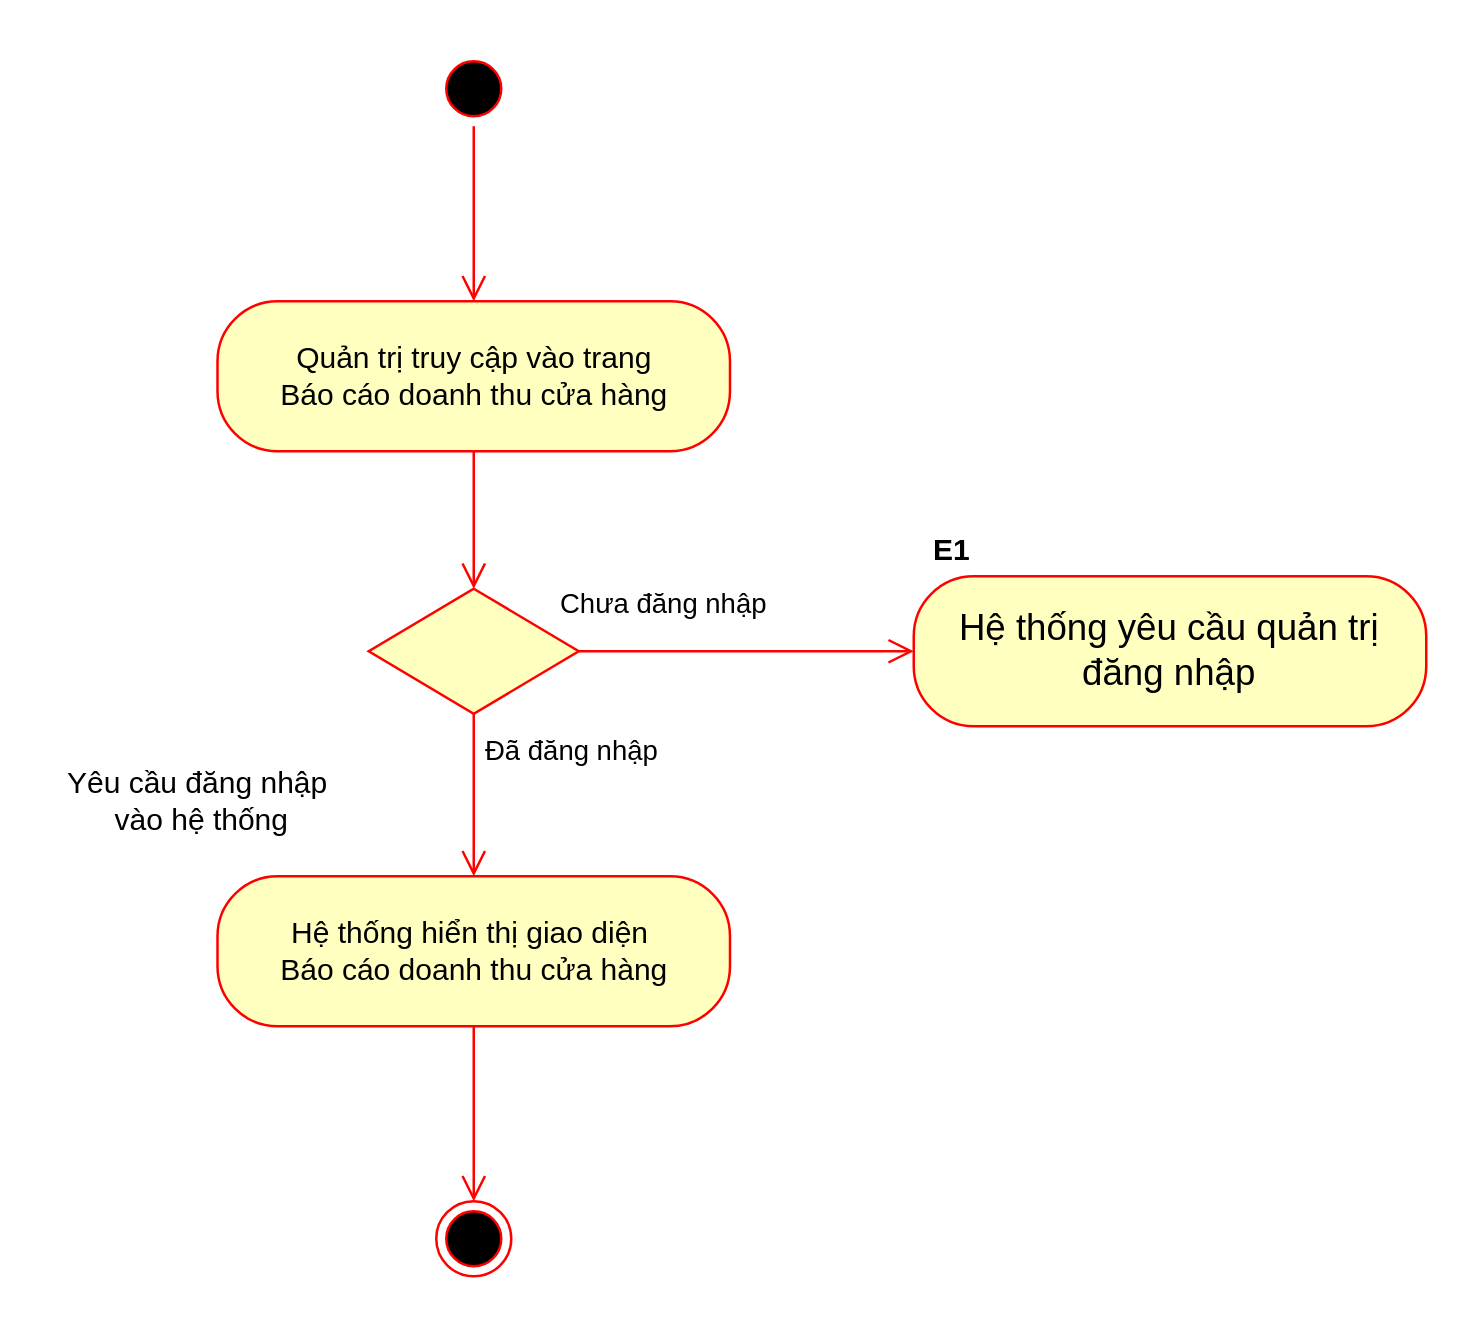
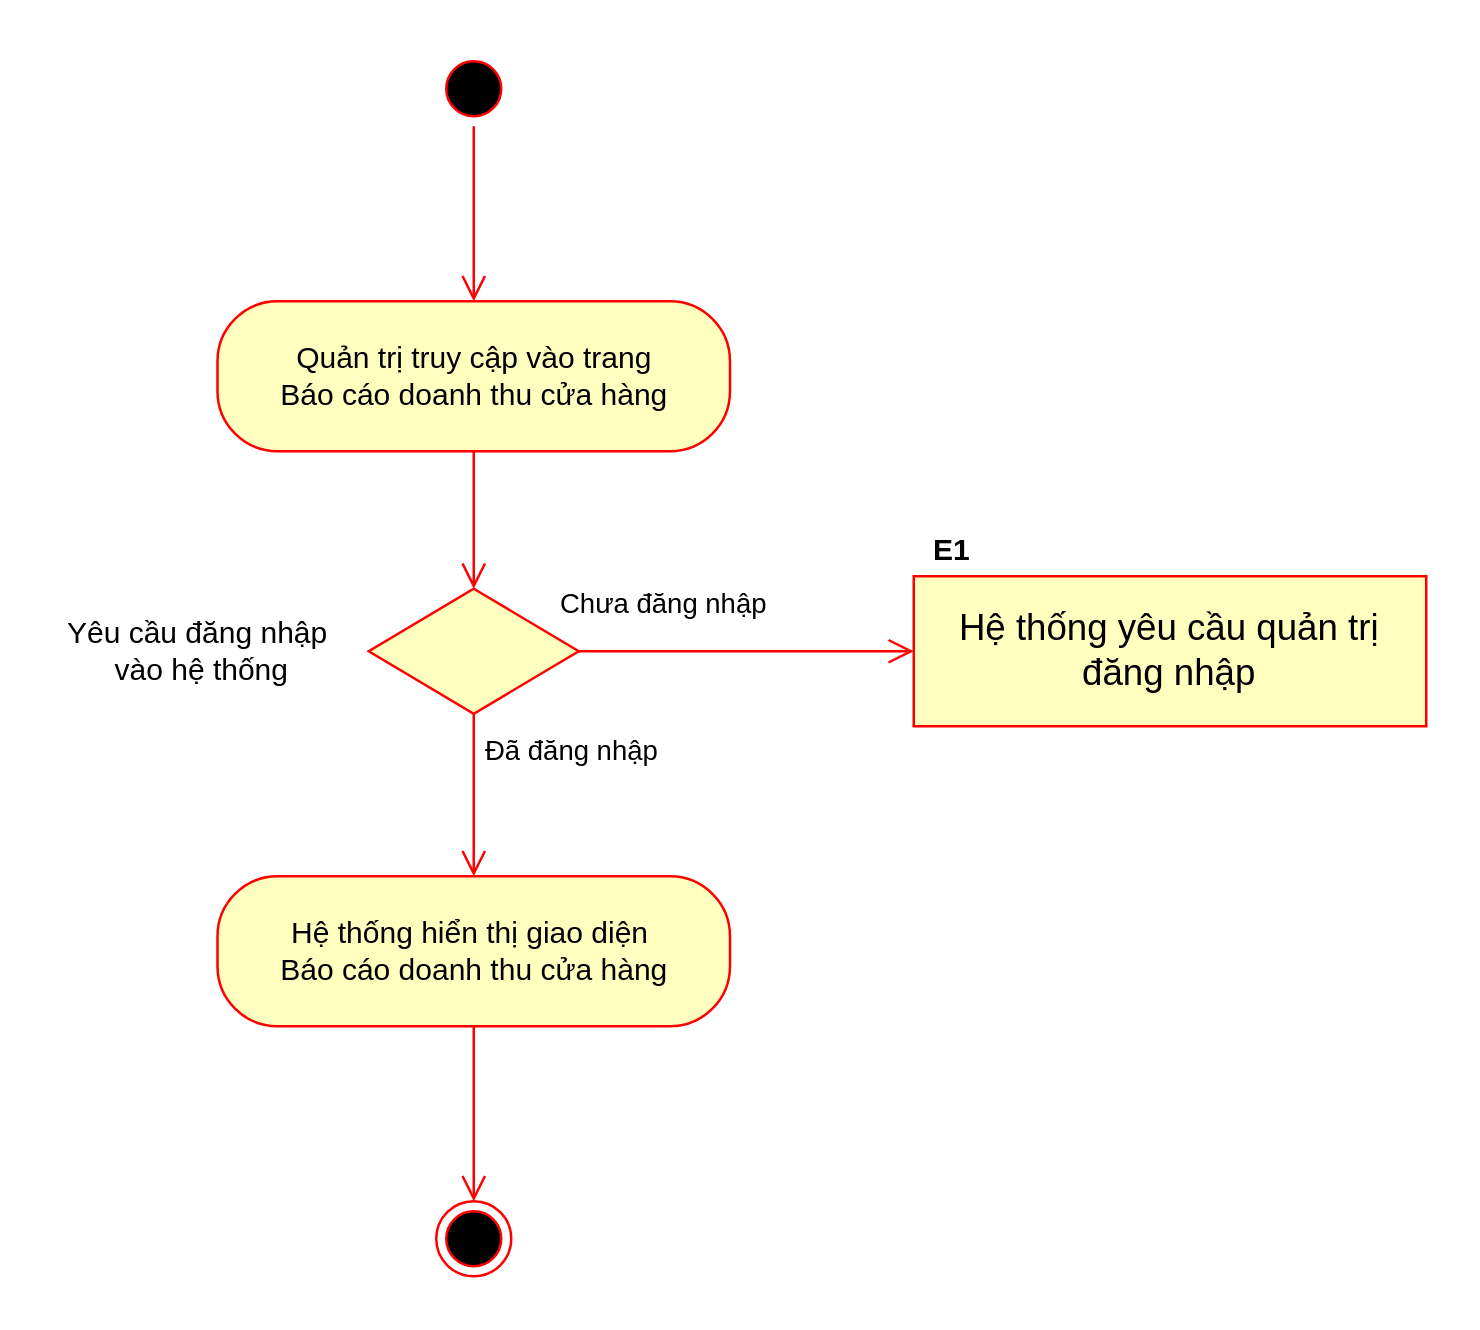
- <mxCell id="12" value="&lt;font face=&quot;calibri, sans-serif&quot;&gt;&lt;span style=&quot;font-size: 14.667px&quot;&gt;Hệ thống yêu cầu quản trị&lt;br&gt;đăng nhập&lt;br&gt;&lt;/span&gt;&lt;/font&gt;" style="rounded=1;whiteSpace=wrap;html=1;arcSize=40;fontColor=#000000;fillColor=#ffffc0;strokeColor=#ff0000;fontFamily=Helvetica;" parent="1" vertex="1"><mxGeometry x="365" y="230" width="205" height="60" as="geometry" /></mxCell>
+ <mxCell id="12" value="&lt;font face=&quot;calibri, sans-serif&quot;&gt;&lt;span style=&quot;font-size: 14.667px&quot;&gt;Hệ thống yêu cầu quản trị&lt;br&gt;đăng nhập&lt;br&gt;&lt;/span&gt;&lt;/font&gt;" style="whiteSpace=wrap;html=1;arcSize=40;fontColor=#000000;fillColor=#ffffc0;strokeColor=#ff0000;fontFamily=Helvetica;rounded=0;" parent="1" vertex="1"><mxGeometry x="365" y="230" width="205" height="60" as="geometry" /></mxCell>
- <mxCell id="14" value="Yêu cầu đăng nhập&amp;nbsp;&lt;br&gt;vào hệ thống" style="text;html=1;align=center;verticalAlign=middle;resizable=0;points=[];autosize=1;strokeColor=none;fillColor=none;" vertex="1" parent="1"><mxGeometry x="20" y="305" width="120" height="30" as="geometry" /></mxCell>
+ <mxCell id="14" value="Yêu cầu đăng nhập&amp;nbsp;&lt;br&gt;vào hệ thống" style="text;html=1;align=center;verticalAlign=middle;resizable=0;points=[];autosize=1;strokeColor=none;fillColor=none;" vertex="1" parent="1"><mxGeometry x="20" y="245" width="120" height="30" as="geometry" /></mxCell>
